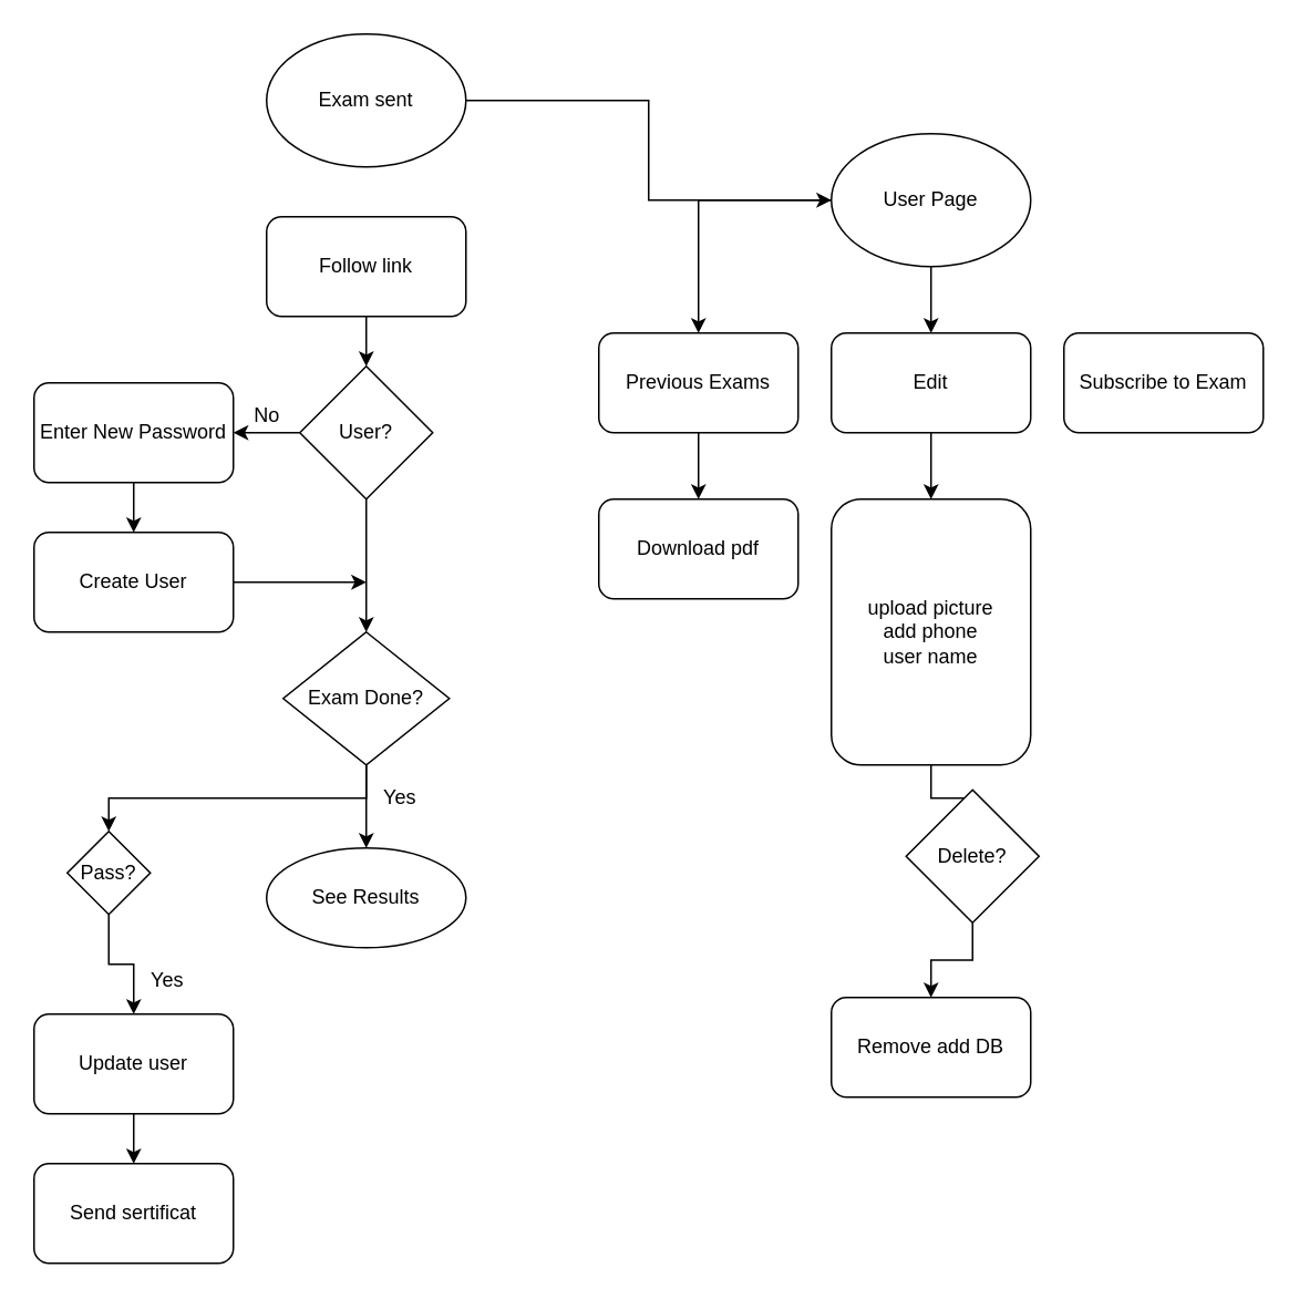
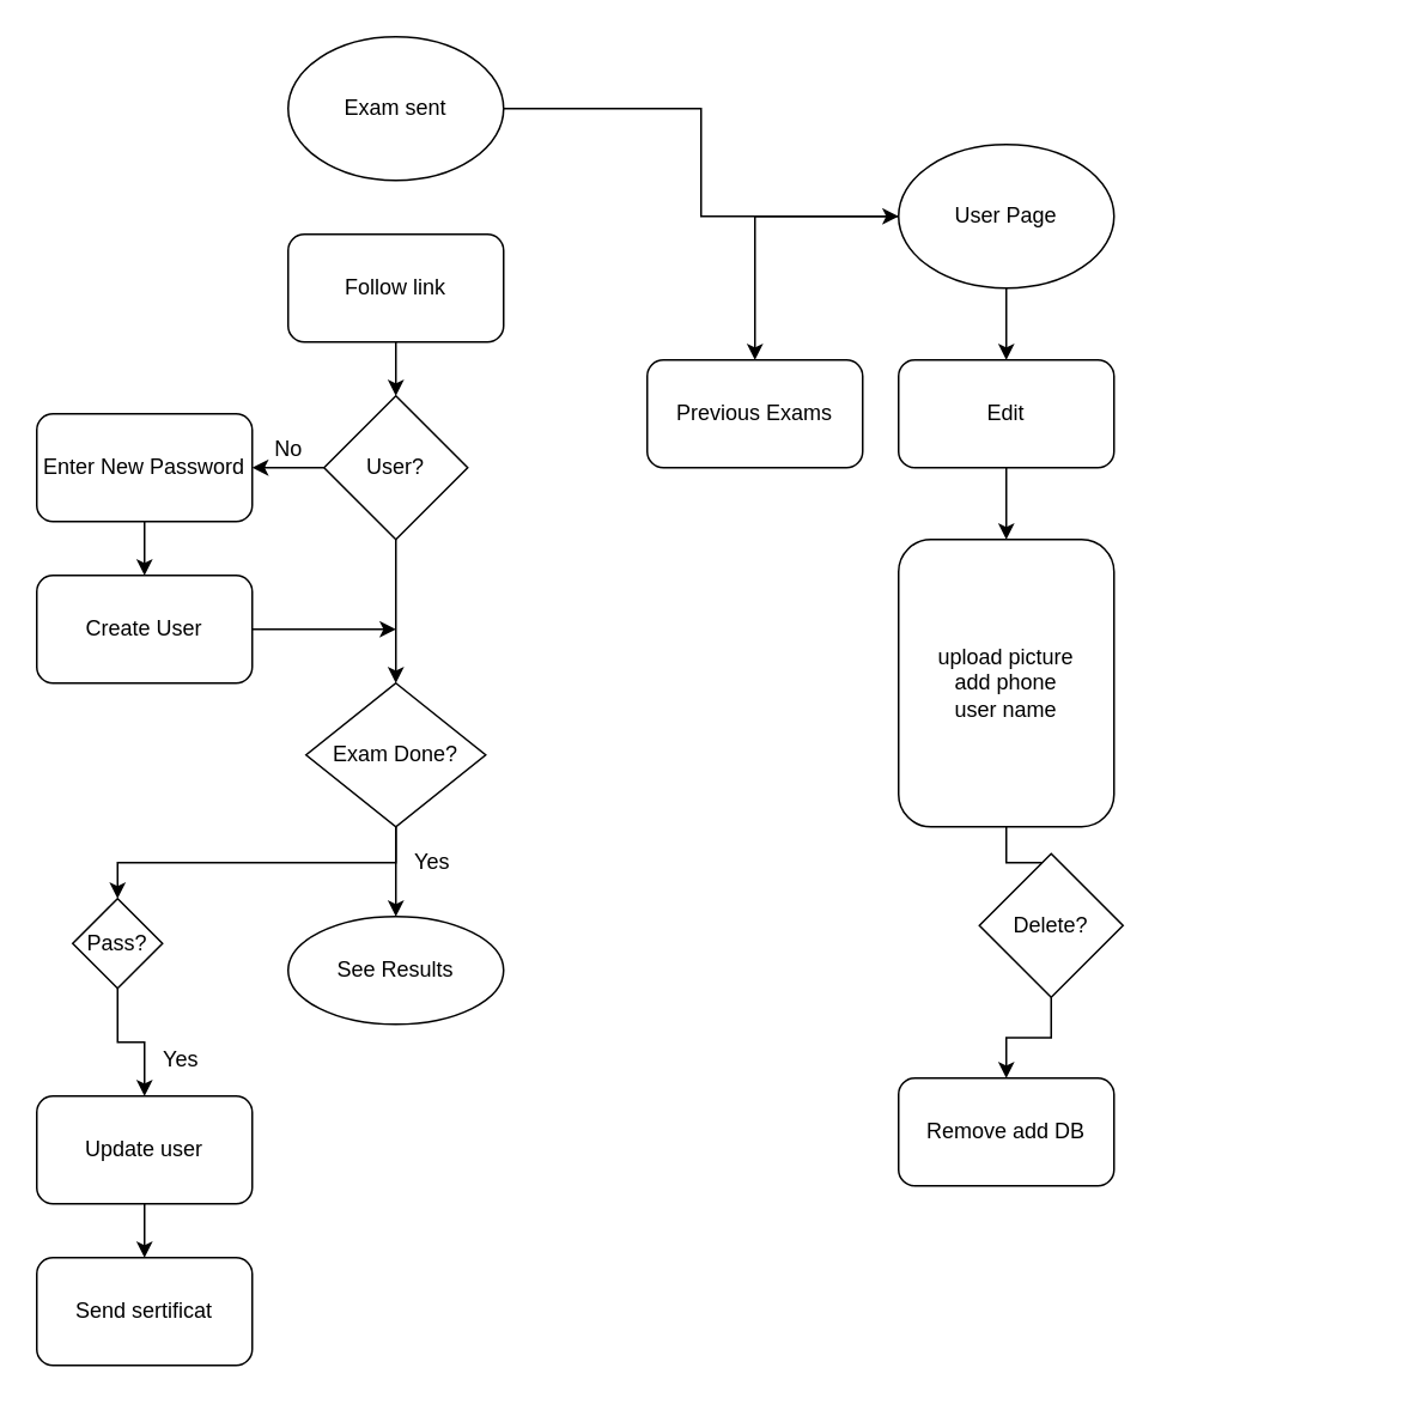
- <mxCell id="32" value="Subscribe to Exam" style="rounded=1;whiteSpace=wrap;html=1;" vertex="1" parent="1"><mxGeometry x="640" y="200" width="120" height="60" as="geometry" /></mxCell>
- <mxCell id="30" style="edgeStyle=orthogonalEdgeStyle;rounded=0;orthogonalLoop=1;jettySize=auto;html=1;entryX=0.5;entryY=0;entryDx=0;entryDy=0;" edge="1" parent="1" source="31" target="35"><mxGeometry relative="1" as="geometry" /></mxCell>
- <mxCell id="35" value="Download pdf" style="rounded=1;whiteSpace=wrap;html=1;" vertex="1" parent="1"><mxGeometry x="360" y="300" width="120" height="60" as="geometry" /></mxCell>
